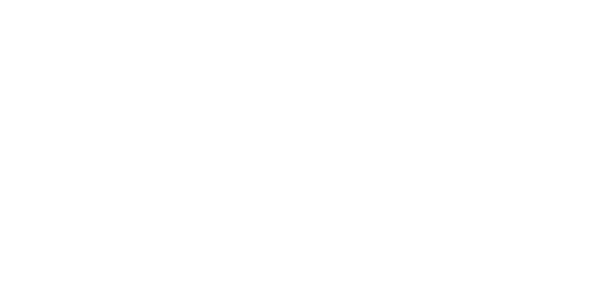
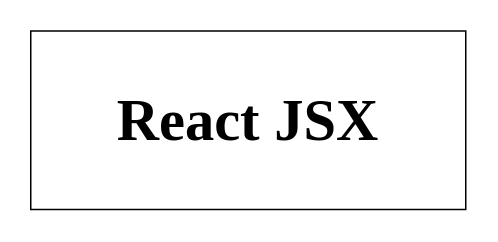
+ <mxCell id="2" value="&lt;h2&gt;&lt;font style=&quot;vertical-align: inherit;&quot;&gt;&lt;font face=&quot;Times New Roman&quot; style=&quot;vertical-align: inherit; color: light-dark(rgb(0, 0, 0), rgb(0, 204, 0)); font-size: 39px;&quot;&gt;React JSX&lt;/font&gt;&lt;/font&gt;&lt;/h2&gt;" style="rounded=0;whiteSpace=wrap;html=1;labelBackgroundColor=none;" parent="1" vertex="1"><mxGeometry x="20" y="20" width="290" height="119" as="geometry" /></mxCell>
